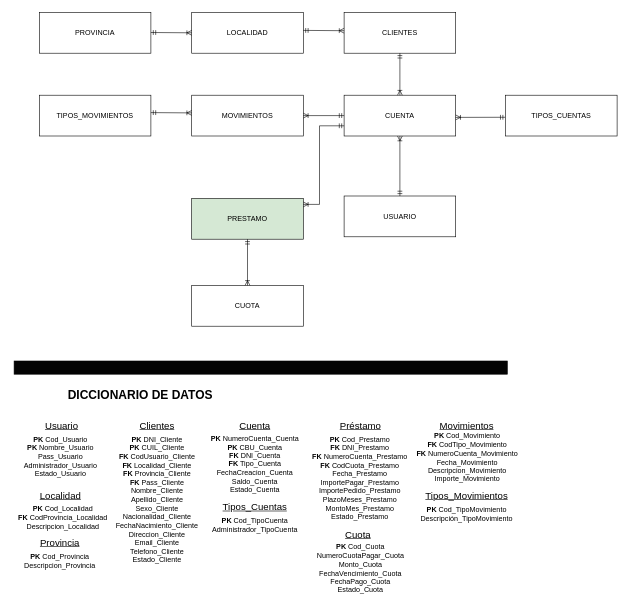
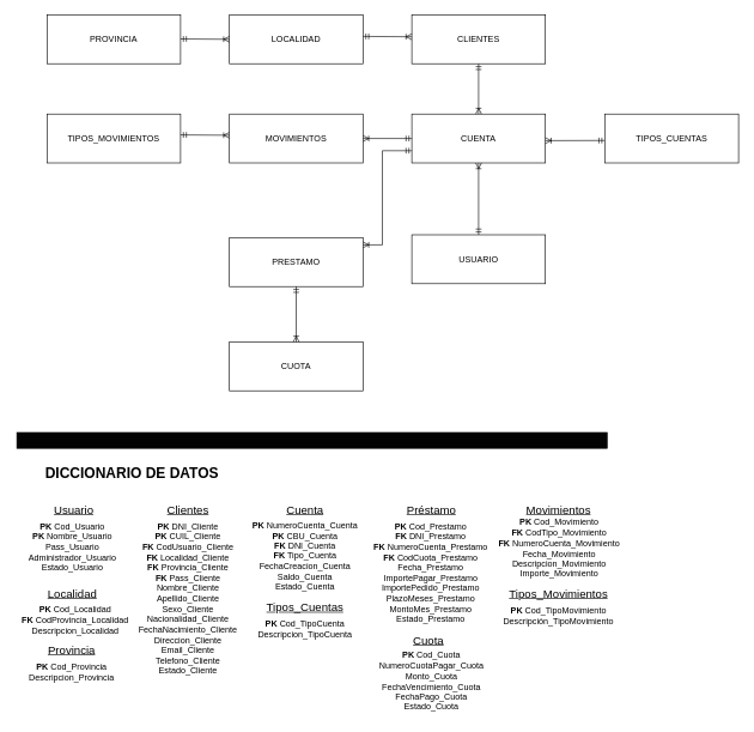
- <mxCell id="10" value="PRESTAMO" style="rounded=0;whiteSpace=wrap;html=1;fillColor=#d5e8d4;" parent="1" vertex="1"><mxGeometry x="319" y="330" width="186" height="68" as="geometry" /></mxCell>
+ <mxCell id="10" value="PRESTAMO" style="rounded=0;whiteSpace=wrap;html=1;" parent="1" vertex="1"><mxGeometry x="319" y="330" width="186" height="68" as="geometry" /></mxCell>
- <mxCell id="18" value="&lt;font style=&quot;font-size: 20px;&quot;&gt;&lt;b&gt;DICCIONARIO DE DATOS&lt;/b&gt;&lt;/font&gt;" style="text;html=1;align=center;verticalAlign=middle;resizable=0;points=[];autosize=1;strokeColor=none;fillColor=none;" parent="1" vertex="1"><mxGeometry x="103" y="638" width="260" height="36" as="geometry" /></mxCell>
+ <mxCell id="18" value="&lt;font style=&quot;font-size: 20px;&quot;&gt;&lt;b&gt;DICCIONARIO DE DATOS&lt;/b&gt;&lt;/font&gt;" style="text;html=1;align=center;verticalAlign=middle;resizable=0;points=[];autosize=1;strokeColor=none;fillColor=none;" parent="1" vertex="1"><mxGeometry x="53" y="638" width="260" height="36" as="geometry" /></mxCell>
- <mxCell id="42" value="&lt;b&gt;PK &lt;/b&gt;Cod_TipoCuenta&lt;div&gt;Administrador&lt;span style=&quot;background-color: initial;&quot;&gt;_TipoCuenta&lt;/span&gt;&lt;/div&gt;" style="text;html=1;align=center;verticalAlign=middle;resizable=0;points=[];autosize=1;strokeColor=none;fillColor=none;" parent="1" vertex="1"><mxGeometry x="349.5" y="854" width="149" height="41" as="geometry" /></mxCell>
+ <mxCell id="42" value="&lt;b&gt;PK &lt;/b&gt;Cod_TipoCuenta&lt;div&gt;Descripcion&lt;span style=&quot;background-color: initial;&quot;&gt;_TipoCuenta&lt;/span&gt;&lt;/div&gt;" style="text;html=1;align=center;verticalAlign=middle;resizable=0;points=[];autosize=1;strokeColor=none;fillColor=none;" parent="1" vertex="1"><mxGeometry x="349.5" y="854" width="149" height="41" as="geometry" /></mxCell>
